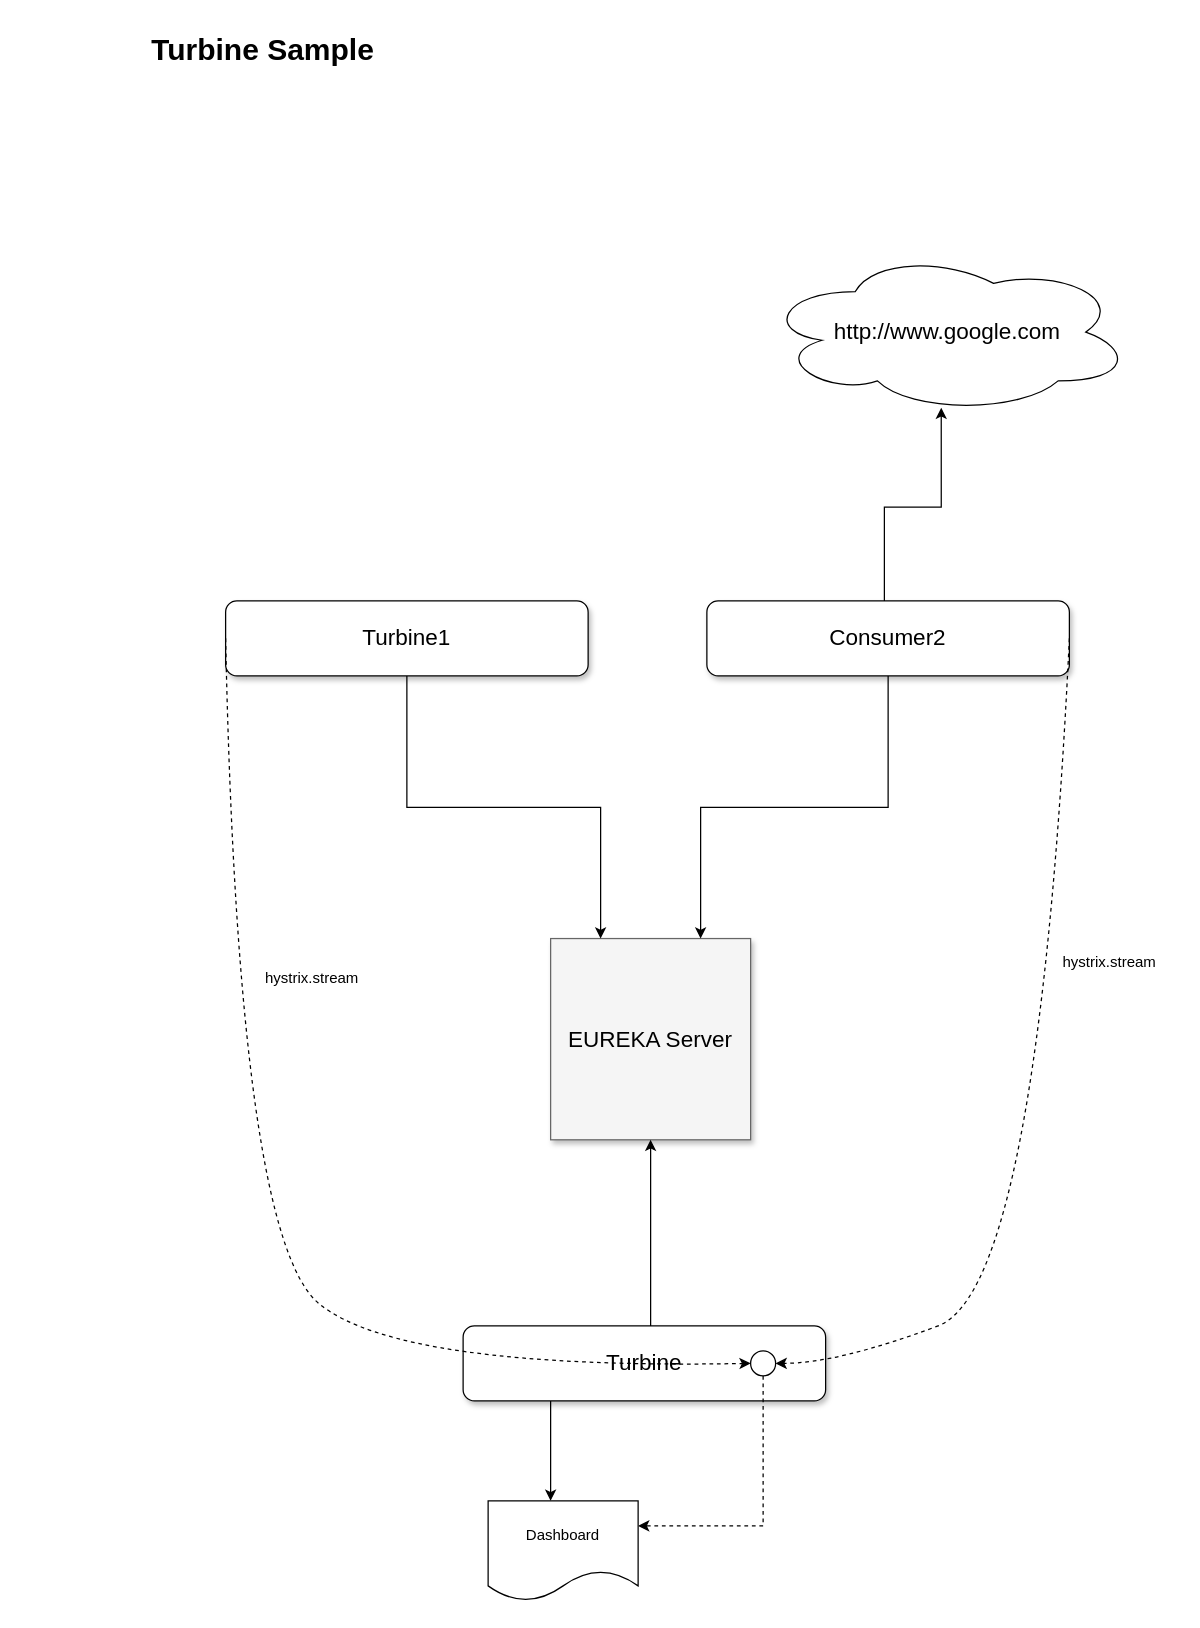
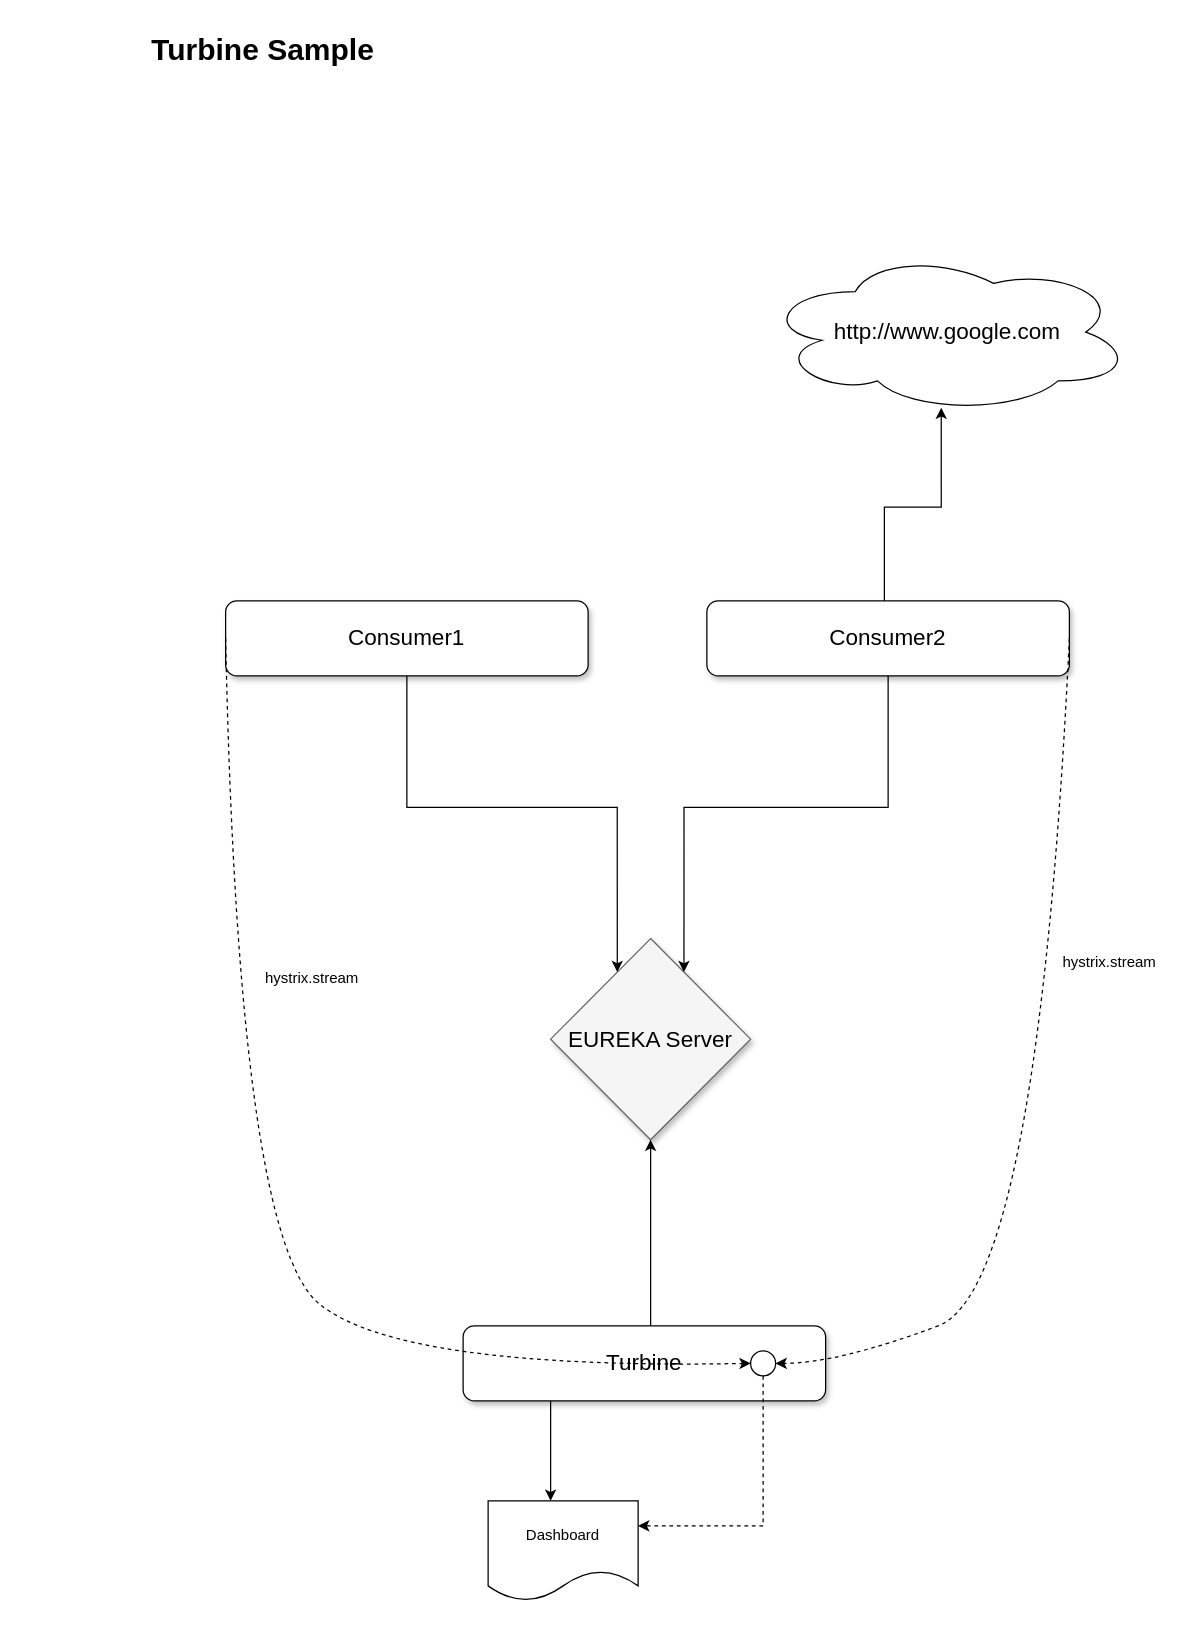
- <mxCell id="8" value="Turbine1" style="whiteSpace=wrap;html=1;shadow=1;fontSize=18;rounded=1;" vertex="1" parent="1"><mxGeometry x="180" y="480" width="290" height="60" as="geometry" /></mxCell>
+ <mxCell id="8" value="Consumer1" style="whiteSpace=wrap;html=1;shadow=1;fontSize=18;rounded=1;" vertex="1" parent="1"><mxGeometry x="180" y="480" width="290" height="60" as="geometry" /></mxCell>
- <mxCell id="3" value="EUREKA Server" style="whiteSpace=wrap;html=1;shadow=1;fontSize=18;fillColor=#f5f5f5;strokeColor=#666666;" vertex="1" parent="1"><mxGeometry x="440" y="750.143" width="160" height="161" as="geometry" /></mxCell>
+ <mxCell id="3" value="EUREKA Server" style="rhombus;whiteSpace=wrap;html=1;shadow=1;fontSize=18;fillColor=#f5f5f5;strokeColor=#666666;" vertex="1" parent="1"><mxGeometry x="440" y="750.143" width="160" height="161" as="geometry" /></mxCell>
